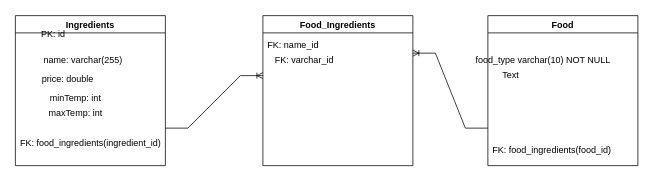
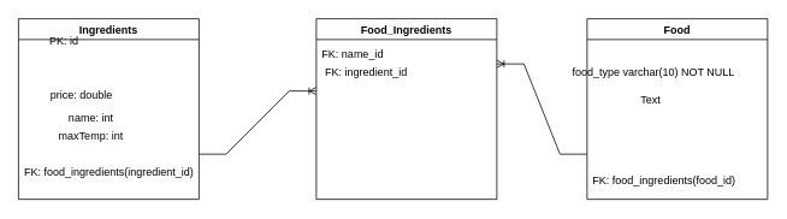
- <mxCell id="11" value="name: varchar(255)" style="text;html=1;align=center;verticalAlign=middle;resizable=0;points=[];autosize=1;strokeColor=none;fillColor=none;" vertex="1" parent="9"><mxGeometry x="30" y="50" width="120" height="20" as="geometry" /></mxCell>
- <mxCell id="8" value="FK: varchar_id" style="text;html=1;align=center;verticalAlign=middle;resizable=0;points=[];autosize=1;strokeColor=none;fillColor=none;" vertex="1" parent="6"><mxGeometry y="50" width="110" height="20" as="geometry" /></mxCell>
+ <mxCell id="8" value="FK: ingredient_id" style="text;html=1;align=center;verticalAlign=middle;resizable=0;points=[];autosize=1;strokeColor=none;fillColor=none;" vertex="1" parent="6"><mxGeometry y="50" width="110" height="20" as="geometry" /></mxCell>
- <mxCell id="4" value="Text" style="text;html=1;align=center;verticalAlign=middle;resizable=0;points=[];autosize=1;strokeColor=none;fillColor=none;" vertex="1" parent="2"><mxGeometry x="10" y="70" width="40" height="20" as="geometry" /></mxCell>
+ <mxCell id="4" value="Text" style="text;html=1;align=center;verticalAlign=middle;resizable=0;points=[];autosize=1;strokeColor=none;fillColor=none;" vertex="1" parent="2"><mxGeometry x="50" y="80" width="40" height="20" as="geometry" /></mxCell>
- <mxCell id="13" value="minTemp: int" style="text;html=1;align=center;verticalAlign=middle;resizable=0;points=[];autosize=1;strokeColor=none;fillColor=none;" vertex="1" parent="9"><mxGeometry x="40" y="100" width="80" height="20" as="geometry" /></mxCell>
+ <mxCell id="13" value="name: int" style="text;html=1;align=center;verticalAlign=middle;resizable=0;points=[];autosize=1;strokeColor=none;fillColor=none;" vertex="1" parent="9"><mxGeometry x="40" y="100" width="80" height="20" as="geometry" /></mxCell>
